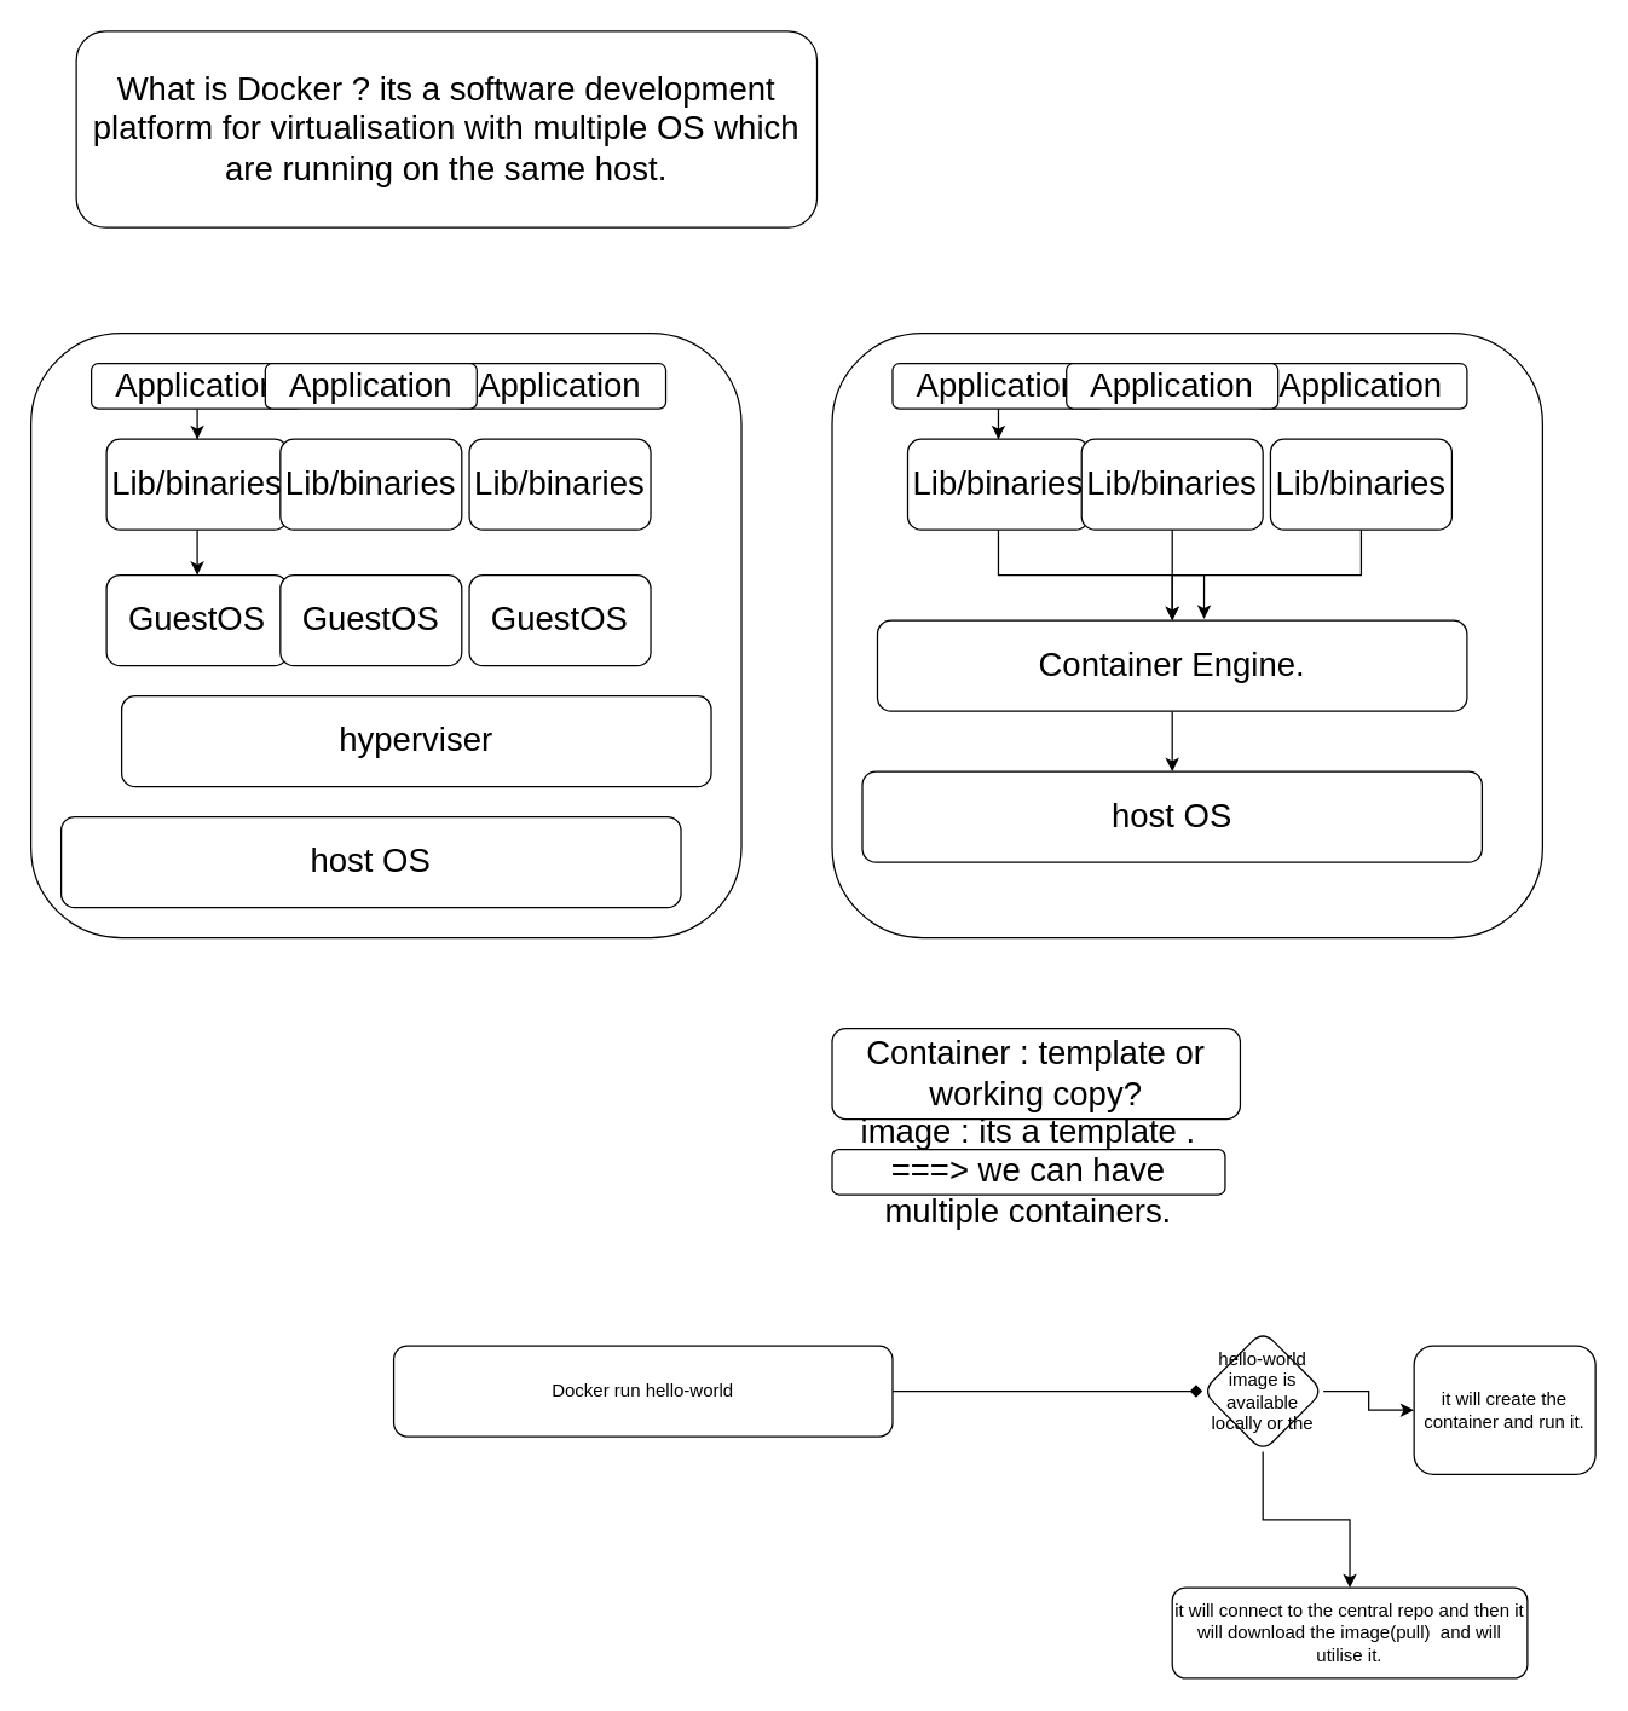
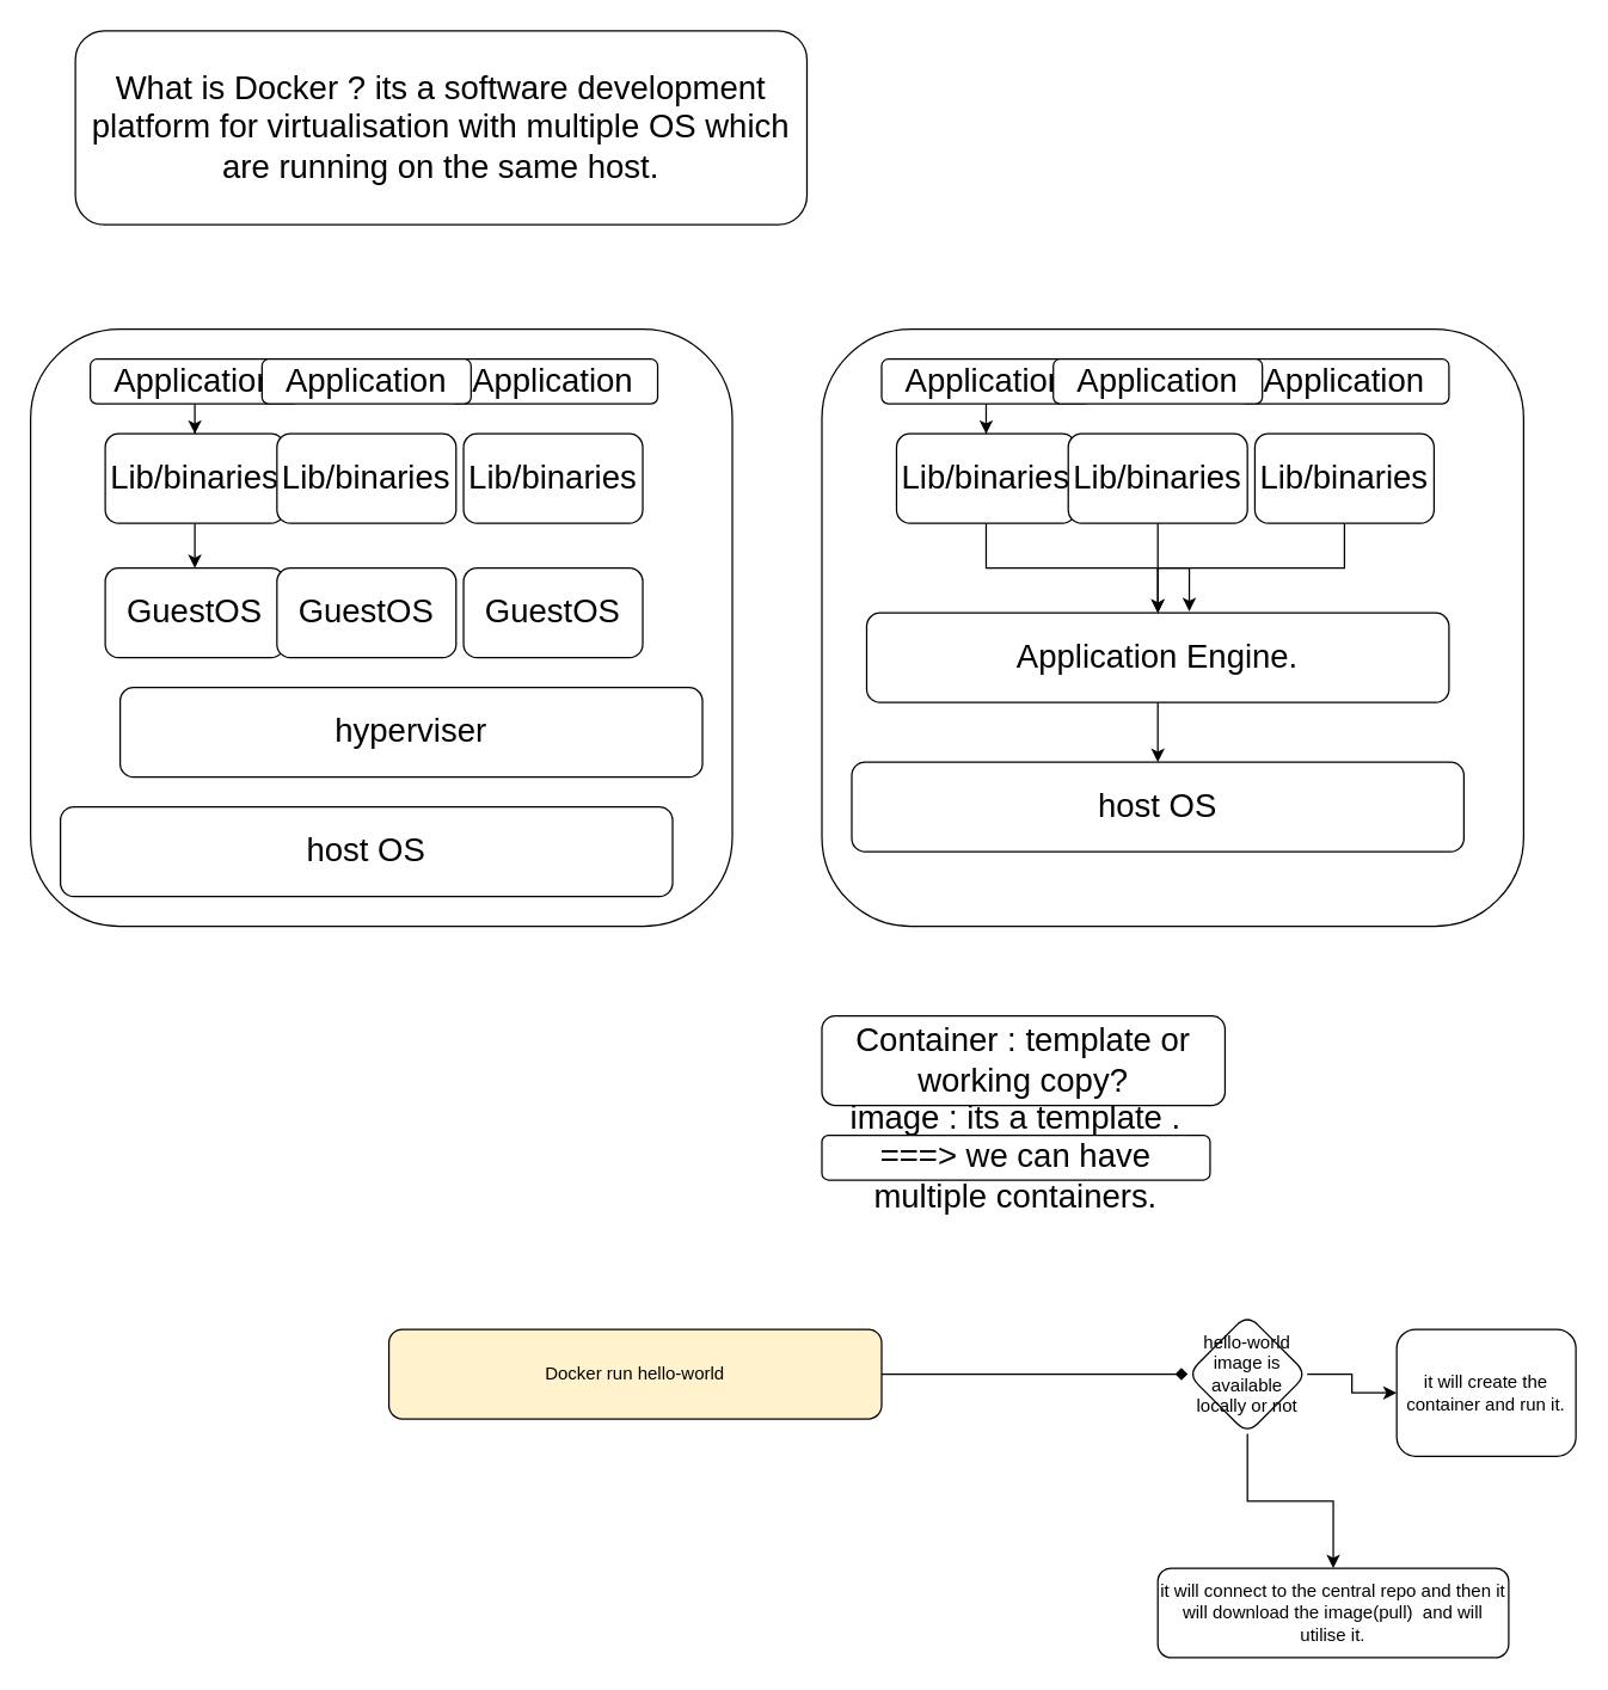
- <mxCell id="23" value="Container Engine." style="rounded=1;whiteSpace=wrap;html=1;fontSize=22;" vertex="1" parent="1"><mxGeometry x="580" y="410" width="390" height="60" as="geometry" /></mxCell>
+ <mxCell id="23" value="Application Engine." style="rounded=1;whiteSpace=wrap;html=1;fontSize=22;" vertex="1" parent="1"><mxGeometry x="580" y="410" width="390" height="60" as="geometry" /></mxCell>
- <mxCell id="34" value="Docker run hello-world" style="rounded=1;whiteSpace=wrap;html=1;" vertex="1" parent="1"><mxGeometry x="260" y="890" width="330" height="60" as="geometry" /></mxCell>
+ <mxCell id="34" value="Docker run hello-world" style="rounded=1;whiteSpace=wrap;html=1;fillColor=#fff2cc;" vertex="1" parent="1"><mxGeometry x="260" y="890" width="330" height="60" as="geometry" /></mxCell>
- <mxCell id="37" value="hello-world image is available locally or the" style="rhombus;whiteSpace=wrap;html=1;rounded=1;" vertex="1" parent="1"><mxGeometry x="795" y="880" width="80" height="80" as="geometry" /></mxCell>
+ <mxCell id="37" value="hello-world image is available locally or not" style="rhombus;whiteSpace=wrap;html=1;rounded=1;" vertex="1" parent="1"><mxGeometry x="795" y="880" width="80" height="80" as="geometry" /></mxCell>
